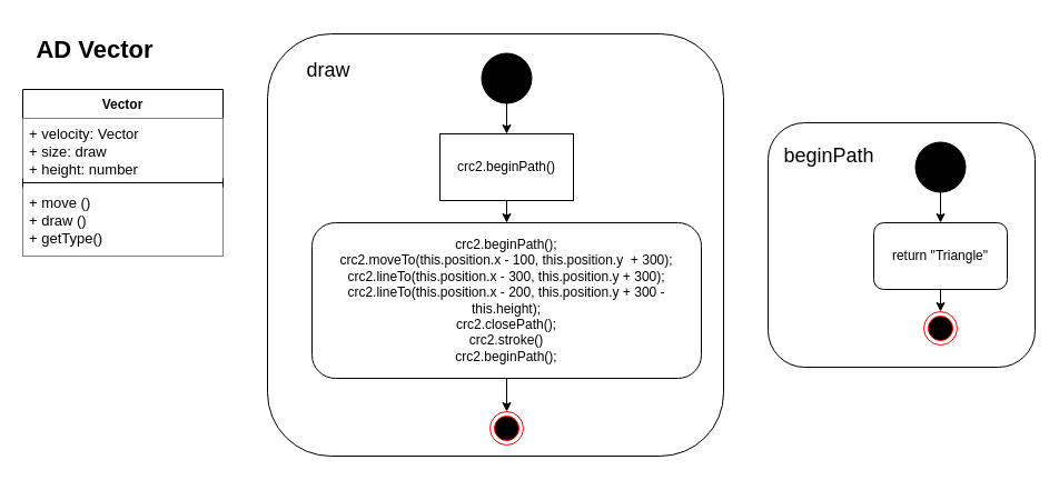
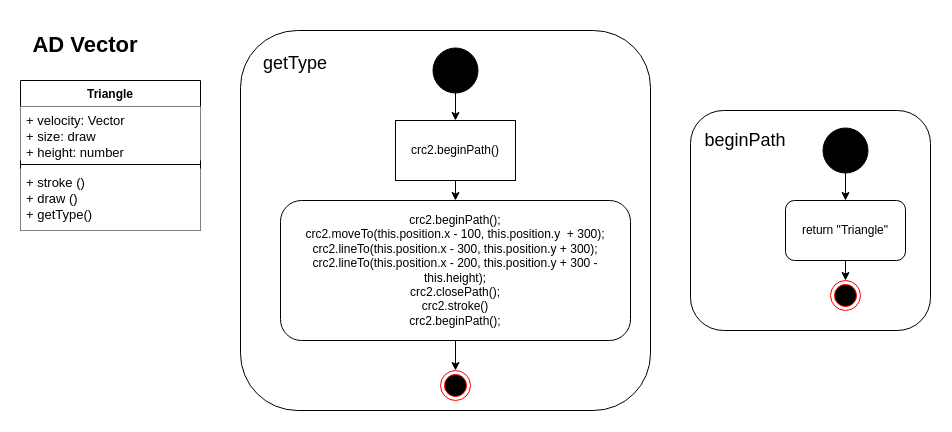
- <mxCell id="8" value="&lt;font style=&quot;font-size: 18px&quot;&gt;draw&lt;/font&gt;" style="text;html=1;strokeColor=none;fillColor=none;align=center;verticalAlign=middle;whiteSpace=wrap;rounded=0;" vertex="1" parent="1"><mxGeometry x="240" y="32.5" width="110" height="60" as="geometry" /></mxCell>
+ <mxCell id="8" value="&lt;font style=&quot;font-size: 18px&quot;&gt;getType&lt;/font&gt;" style="text;html=1;strokeColor=none;fillColor=none;align=center;verticalAlign=middle;whiteSpace=wrap;rounded=0;" vertex="1" parent="1"><mxGeometry x="240" y="32.5" width="110" height="60" as="geometry" /></mxCell>
- <mxCell id="3" value="Vector" style="swimlane;fontStyle=1;align=center;verticalAlign=top;childLayout=stackLayout;horizontal=1;startSize=26;horizontalStack=0;resizeParent=1;resizeParentMax=0;resizeLast=0;collapsible=1;marginBottom=0;" vertex="1" parent="1"><mxGeometry x="20" y="80" width="180" height="150" as="geometry" /></mxCell>
+ <mxCell id="3" value="Triangle" style="swimlane;fontStyle=1;align=center;verticalAlign=top;childLayout=stackLayout;horizontal=1;startSize=26;horizontalStack=0;resizeParent=1;resizeParentMax=0;resizeLast=0;collapsible=1;marginBottom=0;" vertex="1" parent="1"><mxGeometry x="20" y="80" width="180" height="150" as="geometry" /></mxCell>
- <mxCell id="6" value="+ move ()&#10;+ draw ()&#10;+ getType()" style="text;strokeColor=none;align=left;verticalAlign=top;spacingLeft=4;spacingRight=4;overflow=hidden;rotatable=0;points=[[0,0.5],[1,0.5]];portConstraint=eastwest;fillColor=#ffffff;fontSize=13;" vertex="1" parent="3"><mxGeometry y="88" width="180" height="62" as="geometry" /></mxCell>
+ <mxCell id="6" value="+ stroke ()&#10;+ draw ()&#10;+ getType()" style="text;strokeColor=none;align=left;verticalAlign=top;spacingLeft=4;spacingRight=4;overflow=hidden;rotatable=0;points=[[0,0.5],[1,0.5]];portConstraint=eastwest;fillColor=#ffffff;fontSize=13;" vertex="1" parent="3"><mxGeometry y="88" width="180" height="62" as="geometry" /></mxCell>
